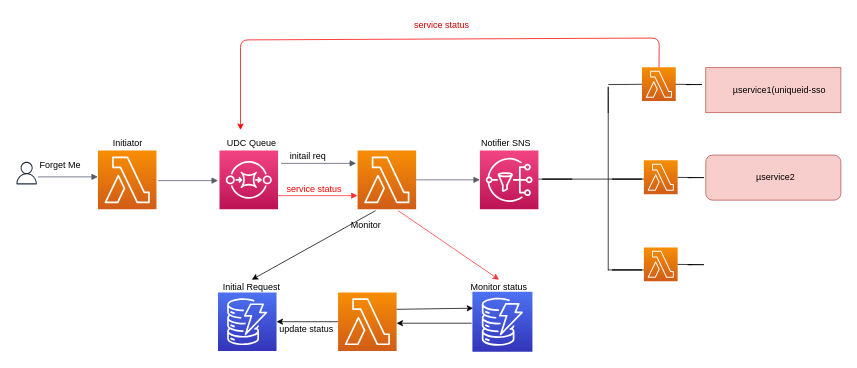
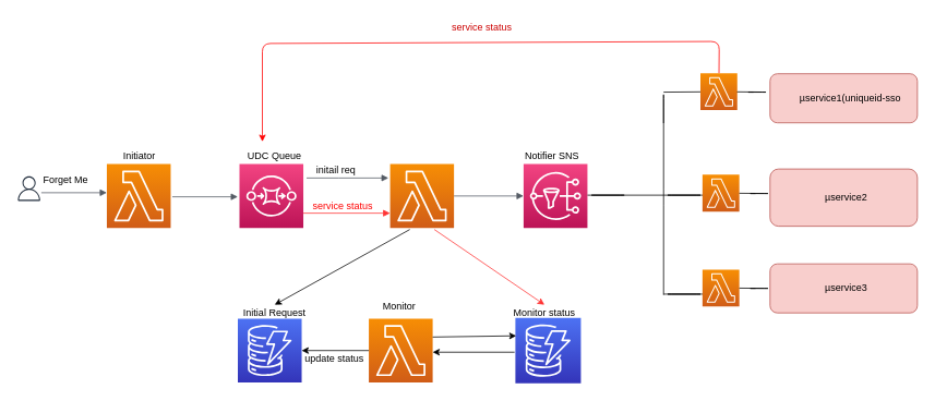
- <mxCell id="23" value="&amp;nbsp; &amp;nbsp; &amp;nbsp;µservice1(uniqueid-sso" style="whiteSpace=wrap;html=1;fillColor=#f8cecc;strokeColor=#b85450;rounded=0;" vertex="1" parent="1"><mxGeometry x="940" y="89.5" width="180" height="60" as="geometry" /></mxCell>
+ <mxCell id="23" value="&amp;nbsp; &amp;nbsp; &amp;nbsp;µservice1(uniqueid-sso" style="rounded=1;whiteSpace=wrap;html=1;fillColor=#f8cecc;strokeColor=#b85450;" vertex="1" parent="1"><mxGeometry x="940" y="89.5" width="180" height="60" as="geometry" /></mxCell>
- <mxCell id="21" value="&amp;nbsp; µservice2" style="rounded=1;whiteSpace=wrap;html=1;fillColor=#f8cecc;strokeColor=#b85450;" vertex="1" parent="1"><mxGeometry x="940" y="206" width="180" height="60" as="geometry" /></mxCell>
+ <mxCell id="21" value="&amp;nbsp; µservice2" style="rounded=1;whiteSpace=wrap;html=1;fillColor=#f8cecc;strokeColor=#b85450;" vertex="1" parent="1"><mxGeometry x="940" y="206" width="180" height="70" as="geometry" /></mxCell>
- <mxCell id="45" value="Monitor&amp;nbsp;" style="text;html=1;strokeColor=none;fillColor=none;align=center;verticalAlign=middle;whiteSpace=wrap;rounded=0;" vertex="1" parent="1"><mxGeometry x="448" y="289" width="82" height="20" as="geometry" /></mxCell>
+ <mxCell id="45" value="Monitor&amp;nbsp;" style="text;html=1;strokeColor=none;fillColor=none;align=center;verticalAlign=middle;whiteSpace=wrap;rounded=0;" vertex="1" parent="1"><mxGeometry x="448" y="364" width="82" height="20" as="geometry" /></mxCell>
+ <mxCell id="22" value="&amp;nbsp; µservice3" style="rounded=1;whiteSpace=wrap;html=1;fillColor=#f8cecc;strokeColor=#b85450;" vertex="1" parent="1"><mxGeometry x="940" y="322" width="180" height="60" as="geometry" /></mxCell>
